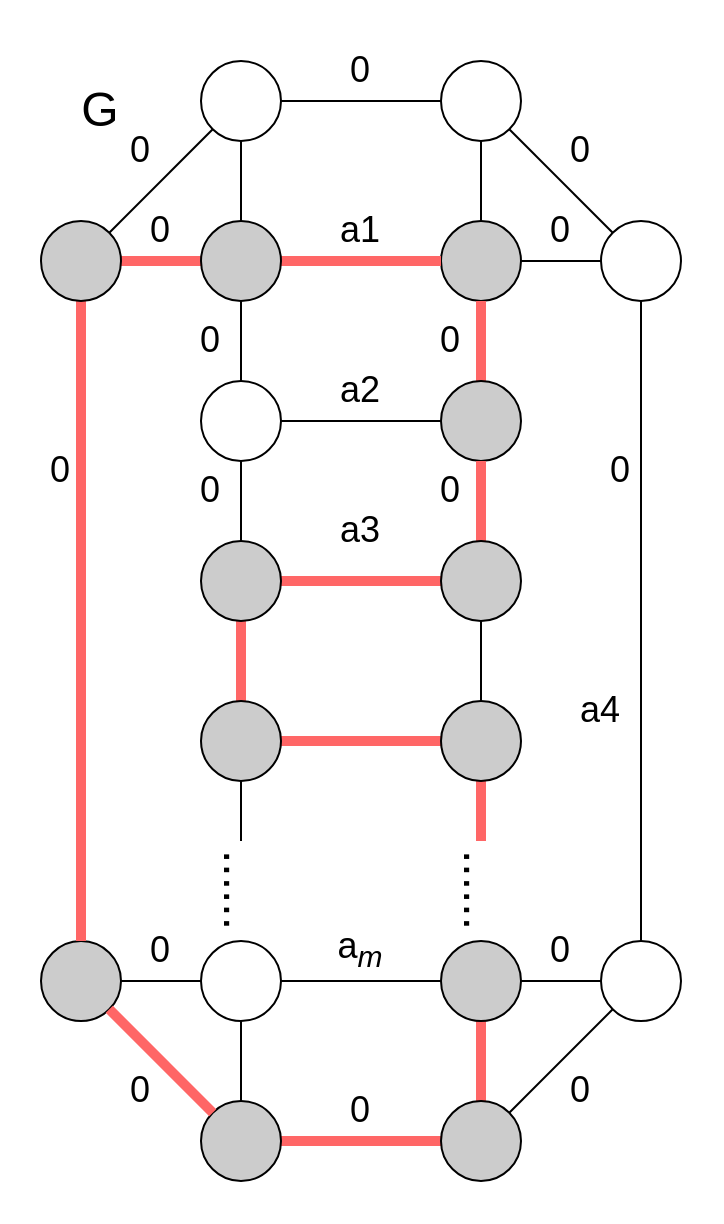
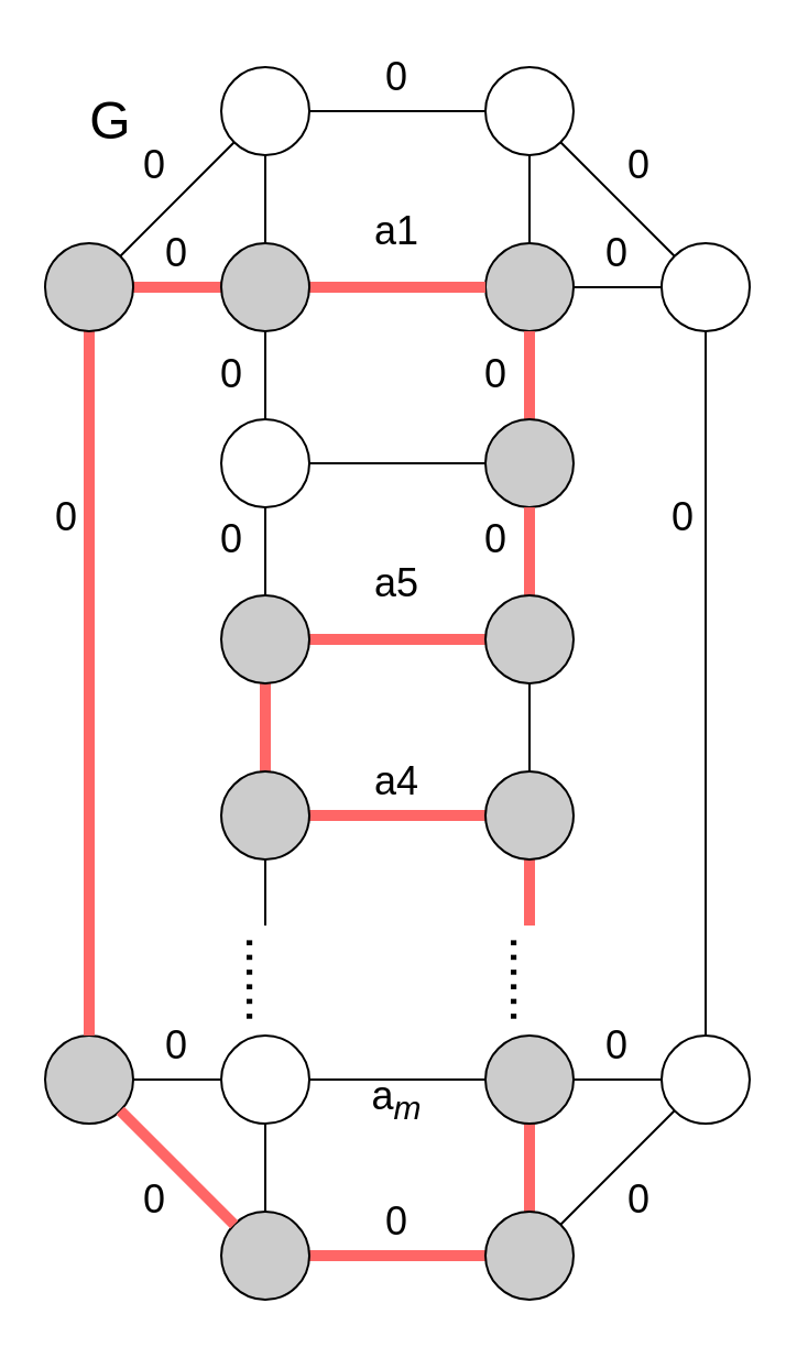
- <mxCell id="21" value="a1" style="text;html=1;strokeColor=none;fillColor=none;align=center;verticalAlign=middle;whiteSpace=wrap;rounded=0;fontSize=18;" vertex="1" parent="1"><mxGeometry x="150" y="100" width="60" height="30" as="geometry" /></mxCell>
+ <mxCell id="21" value="a1" style="text;html=1;strokeColor=none;fillColor=none;align=center;verticalAlign=middle;whiteSpace=wrap;rounded=0;fontSize=18;" vertex="1" parent="1"><mxGeometry x="150" y="90" width="60" height="30" as="geometry" /></mxCell>
- <mxCell id="22" value="a2" style="text;html=1;strokeColor=none;fillColor=none;align=center;verticalAlign=middle;whiteSpace=wrap;rounded=0;fontSize=18;" vertex="1" parent="1"><mxGeometry x="150" y="180" width="60" height="30" as="geometry" /></mxCell>
- <mxCell id="66" value="a3" style="text;html=1;strokeColor=none;fillColor=none;align=center;verticalAlign=middle;whiteSpace=wrap;rounded=0;fontSize=18;" vertex="1" parent="1"><mxGeometry x="150" y="250" width="60" height="30" as="geometry" /></mxCell>
+ <mxCell id="66" value="a5" style="text;html=1;strokeColor=none;fillColor=none;align=center;verticalAlign=middle;whiteSpace=wrap;rounded=0;fontSize=18;" vertex="1" parent="1"><mxGeometry x="150" y="250" width="60" height="30" as="geometry" /></mxCell>
- <mxCell id="72" value="a4" style="text;html=1;strokeColor=none;fillColor=none;align=center;verticalAlign=middle;whiteSpace=wrap;rounded=0;fontSize=18;" vertex="1" parent="1"><mxGeometry x="270" y="340" width="60" height="30" as="geometry" /></mxCell>
+ <mxCell id="72" value="a4" style="text;html=1;strokeColor=none;fillColor=none;align=center;verticalAlign=middle;whiteSpace=wrap;rounded=0;fontSize=18;" vertex="1" parent="1"><mxGeometry x="150" y="340" width="60" height="30" as="geometry" /></mxCell>
- <mxCell id="23" value="a&lt;sub&gt;&lt;i&gt;m&lt;/i&gt;&lt;/sub&gt;" style="text;html=1;strokeColor=none;fillColor=none;align=center;verticalAlign=middle;whiteSpace=wrap;rounded=0;fontSize=18;" vertex="1" parent="1"><mxGeometry x="150" y="460" width="60" height="30" as="geometry" /></mxCell>
+ <mxCell id="23" value="a&lt;sub&gt;&lt;i&gt;m&lt;/i&gt;&lt;/sub&gt;" style="text;html=1;strokeColor=none;fillColor=none;align=center;verticalAlign=middle;whiteSpace=wrap;rounded=0;fontSize=18;" vertex="1" parent="1"><mxGeometry x="150" y="485" width="60" height="30" as="geometry" /></mxCell>
